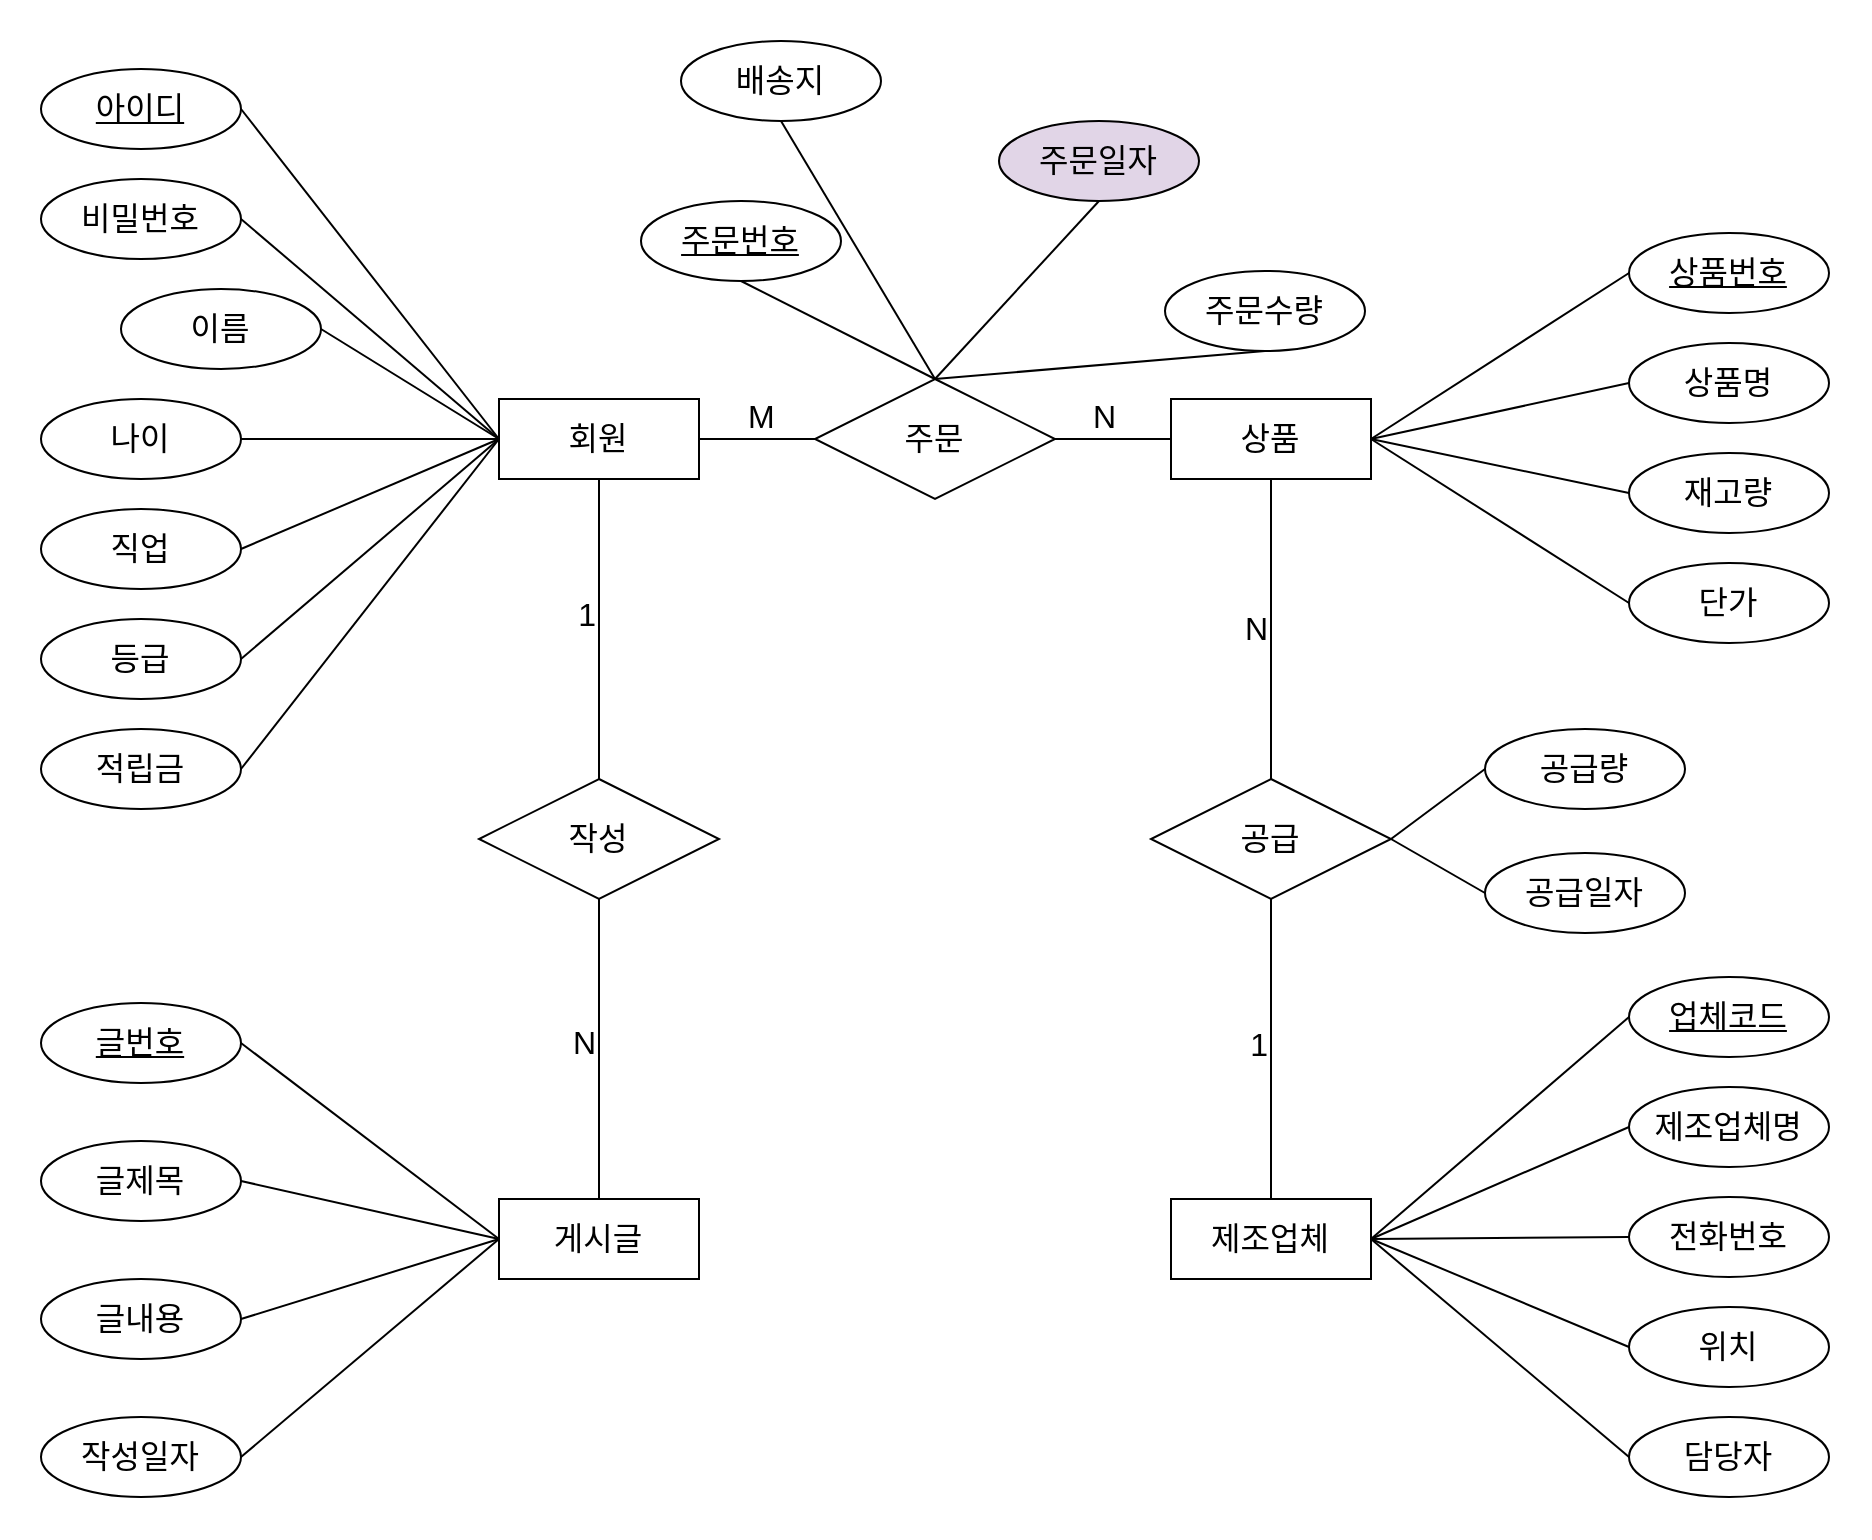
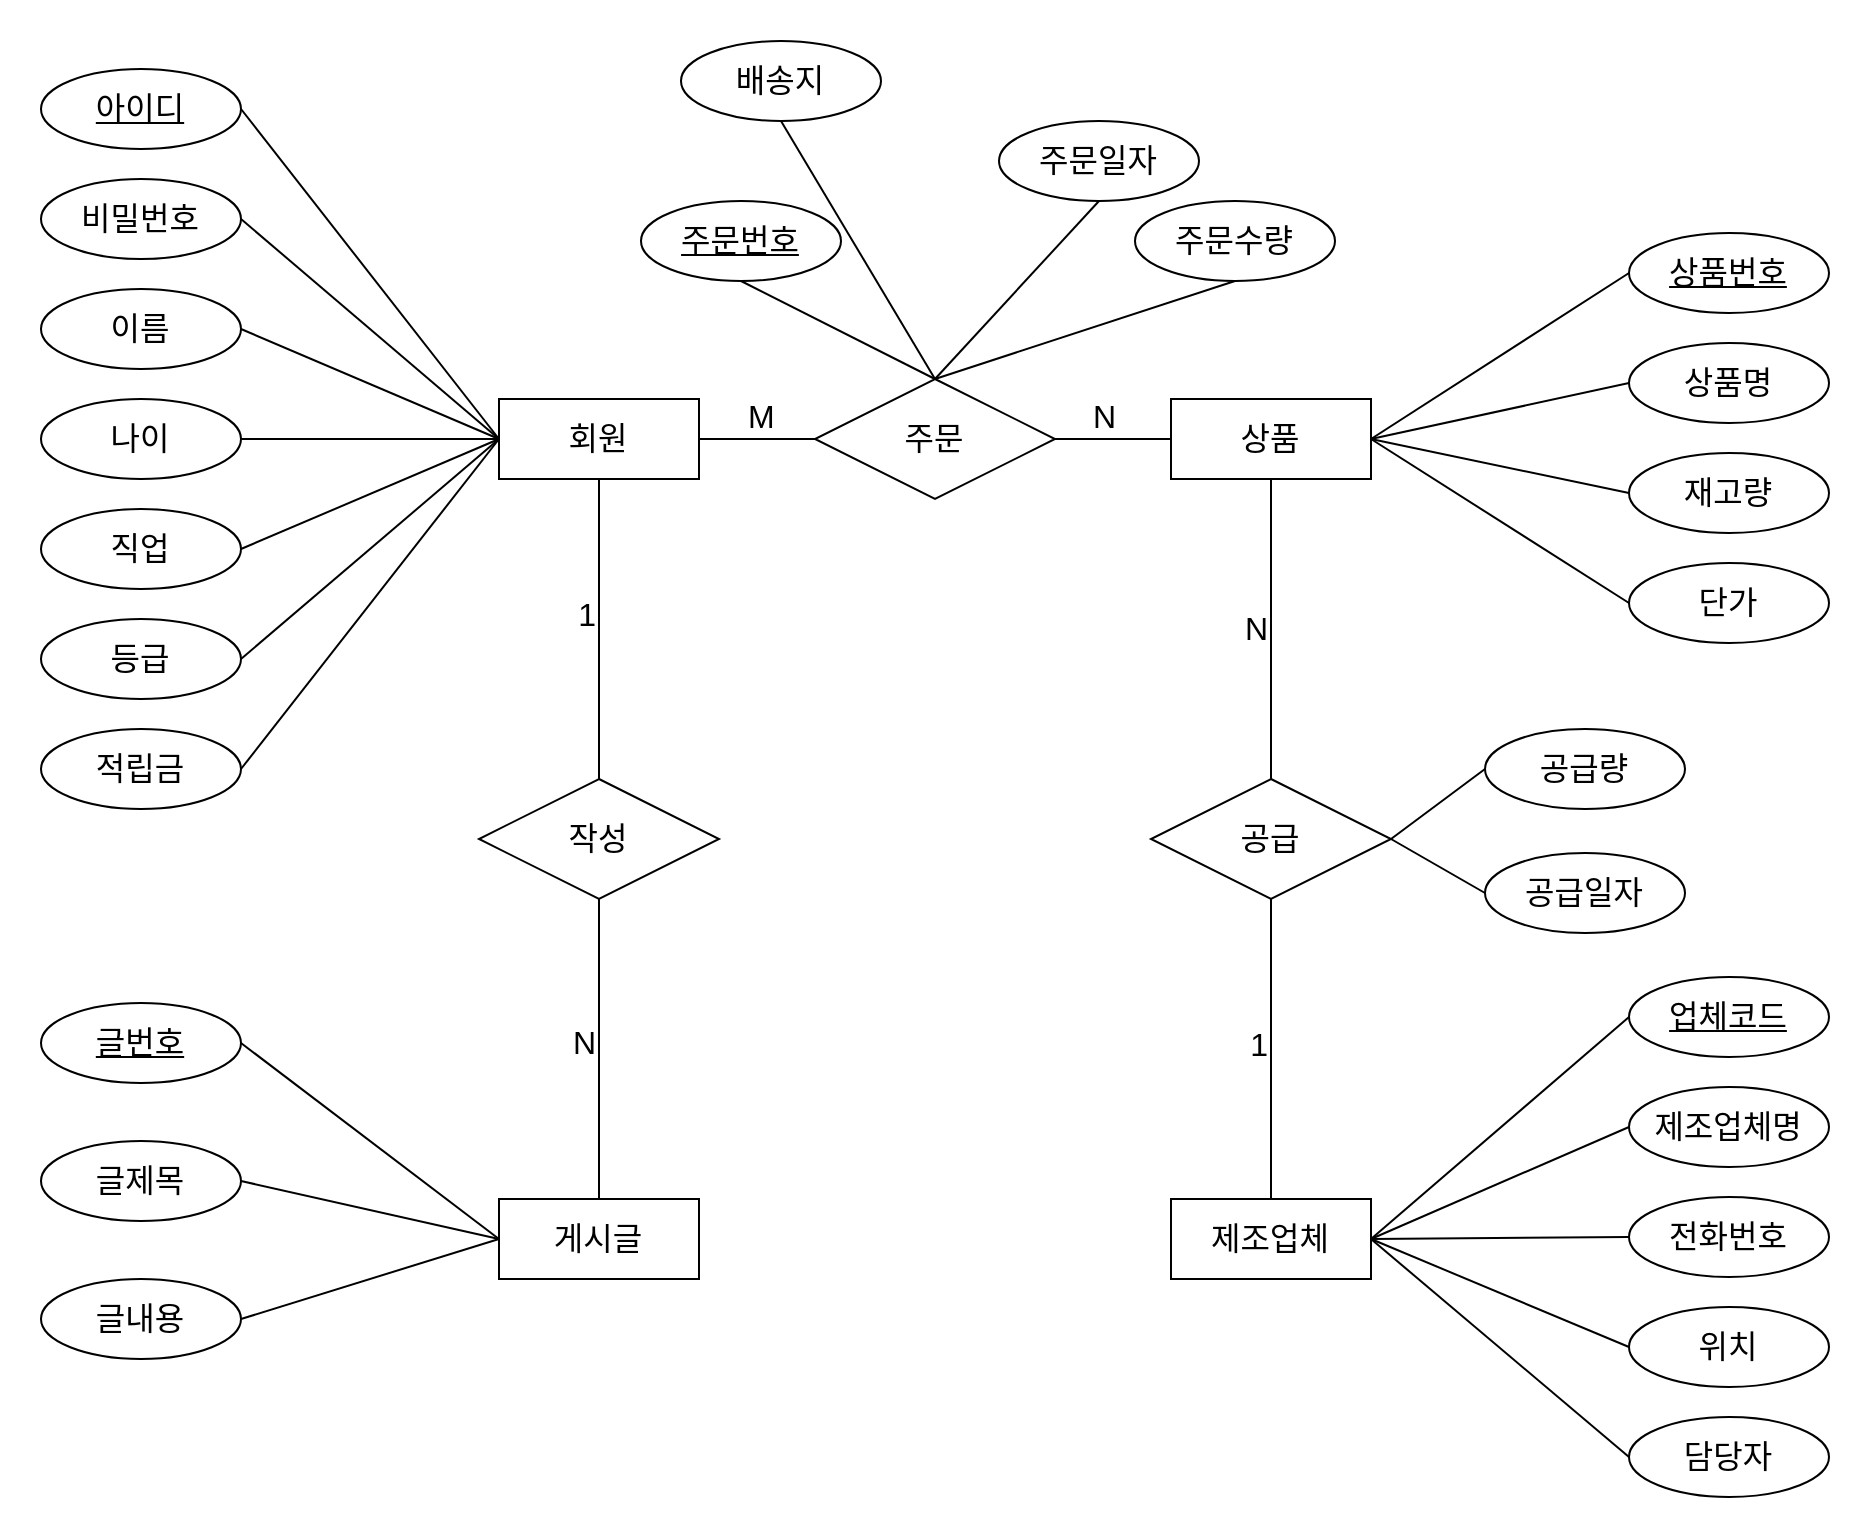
- <mxCell id="65" value="주문일자" style="ellipse;whiteSpace=wrap;html=1;align=center;fontSize=16;fillColor=#e1d5e7;" vertex="1" parent="1"><mxGeometry x="499" y="60" width="100" height="40" as="geometry" /></mxCell>
+ <mxCell id="65" value="주문일자" style="ellipse;whiteSpace=wrap;html=1;align=center;fontSize=16;" vertex="1" parent="1"><mxGeometry x="499" y="60" width="100" height="40" as="geometry" /></mxCell>
- <mxCell id="66" value="주문수량" style="ellipse;whiteSpace=wrap;html=1;align=center;fontSize=16;" vertex="1" parent="1"><mxGeometry x="582" y="135" width="100" height="40" as="geometry" /></mxCell>
+ <mxCell id="66" value="주문수량" style="ellipse;whiteSpace=wrap;html=1;align=center;fontSize=16;" vertex="1" parent="1"><mxGeometry x="567" y="100" width="100" height="40" as="geometry" /></mxCell>
- <mxCell id="32" value="이름" style="ellipse;whiteSpace=wrap;html=1;align=center;fontSize=16;" vertex="1" parent="1"><mxGeometry x="60" y="144" width="100" height="40" as="geometry" /></mxCell>
+ <mxCell id="32" value="이름" style="ellipse;whiteSpace=wrap;html=1;align=center;fontSize=16;" vertex="1" parent="1"><mxGeometry x="20" y="144" width="100" height="40" as="geometry" /></mxCell>
- <mxCell id="19" value="" style="endArrow=none;html=1;rounded=0;fontSize=12;startSize=8;endSize=8;curved=1;entryX=1;entryY=0.5;entryDx=0;entryDy=0;exitX=0;exitY=0.5;exitDx=0;exitDy=0;" edge="1" parent="1" source="10" target="16"><mxGeometry relative="1" as="geometry"><mxPoint x="259" y="629" as="sourcePoint" /><mxPoint x="130" y="669" as="targetPoint" /></mxGeometry></mxCell>
- <mxCell id="16" value="작성일자" style="ellipse;whiteSpace=wrap;html=1;align=center;fontSize=16;" vertex="1" parent="1"><mxGeometry x="20" y="708" width="100" height="40" as="geometry" /></mxCell>
